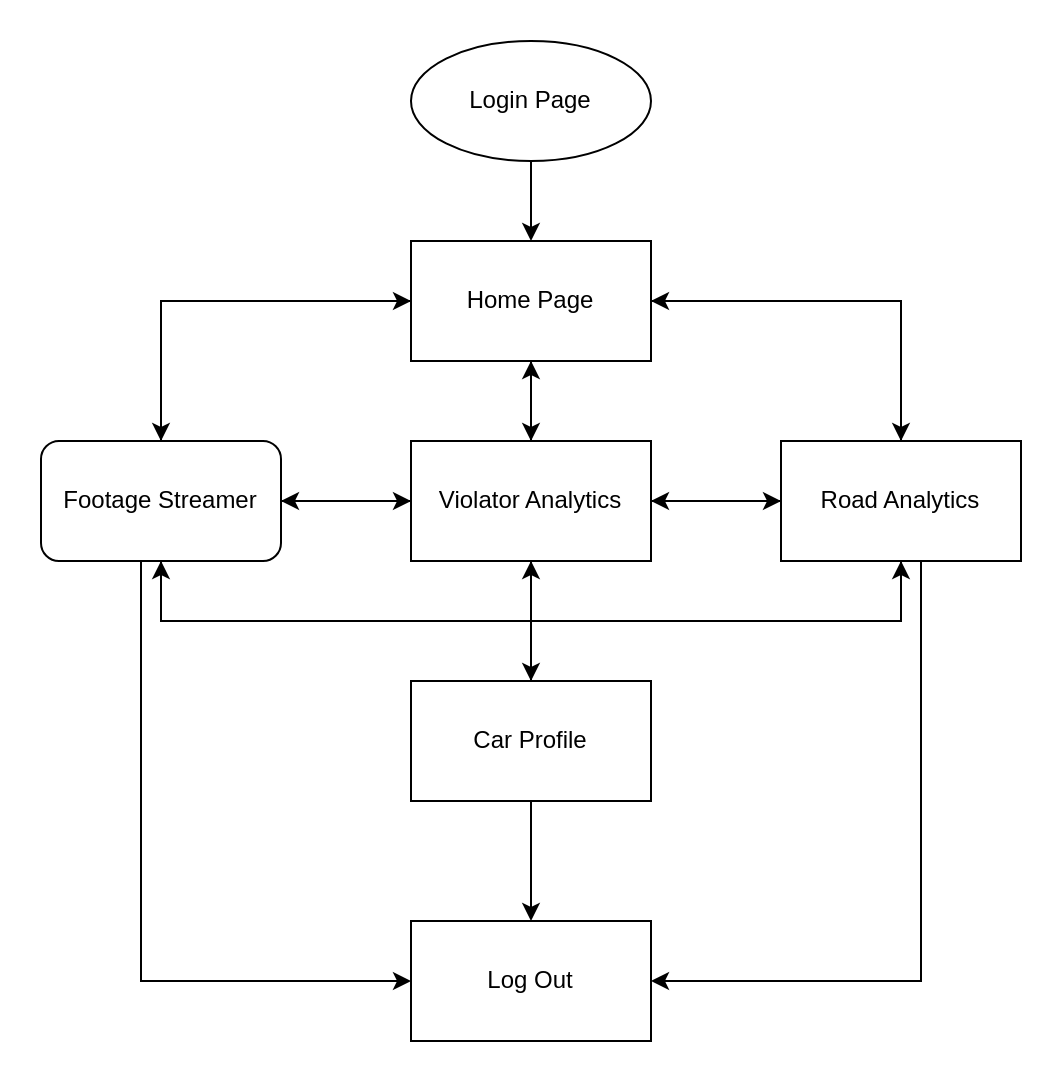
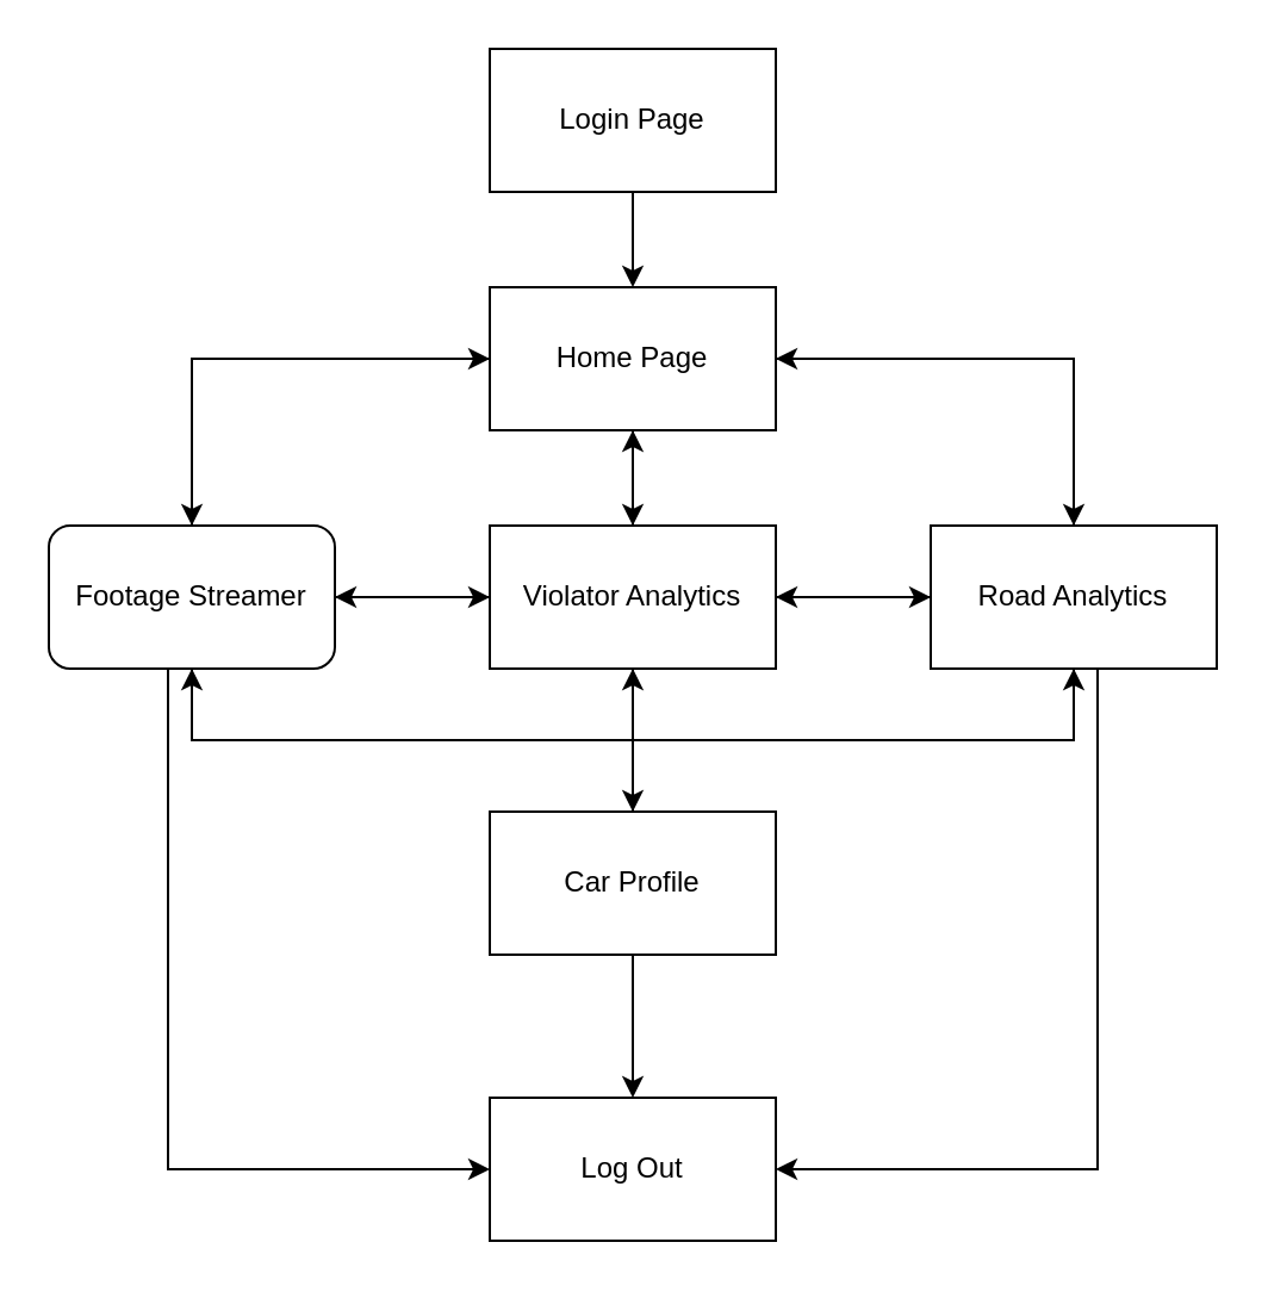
- <mxCell id="3" value="Login Page" style="ellipse;whiteSpace=wrap;html=1;" vertex="1" parent="1"><mxGeometry x="205" y="20" width="120" height="60" as="geometry" /></mxCell>
+ <mxCell id="3" value="Login Page" style="rounded=0;whiteSpace=wrap;html=1;" vertex="1" parent="1"><mxGeometry x="205" y="20" width="120" height="60" as="geometry" /></mxCell>
